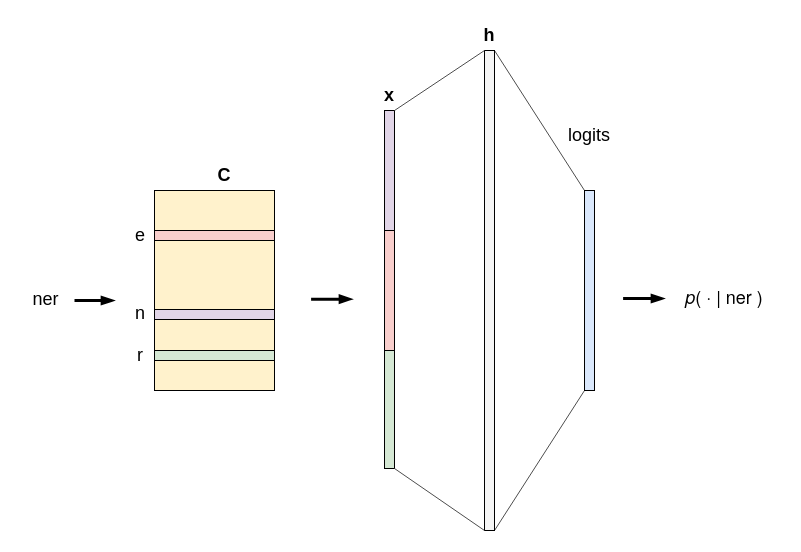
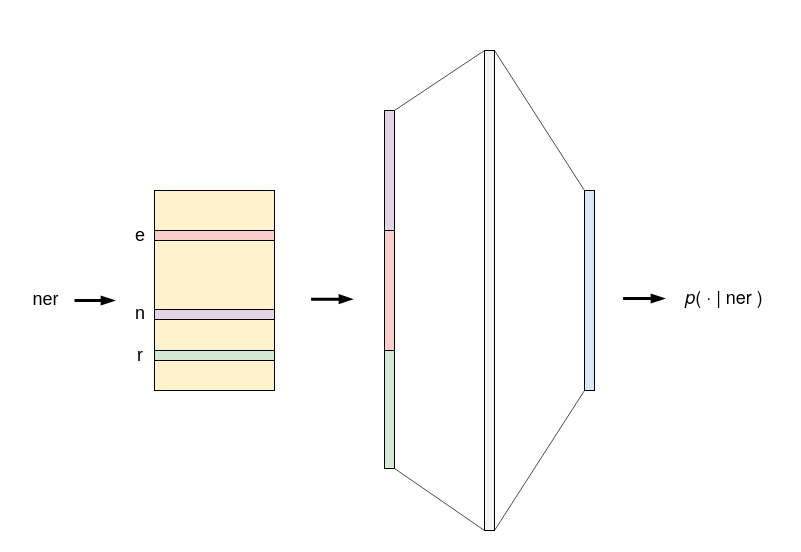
- <mxCell id="20" value="h" style="text;html=1;strokeColor=none;fillColor=none;align=center;verticalAlign=middle;whiteSpace=wrap;rounded=0;fontSize=18;fontStyle=1" parent="1" vertex="1"><mxGeometry x="459" y="20" width="60" height="30" as="geometry" /></mxCell>
- <mxCell id="15" value="x" style="text;html=1;strokeColor=none;fillColor=none;align=center;verticalAlign=middle;whiteSpace=wrap;rounded=0;fontSize=18;fontStyle=1" parent="1" vertex="1"><mxGeometry x="359" y="80" width="60" height="30" as="geometry" /></mxCell>
- <mxCell id="21" value="logits" style="text;html=1;strokeColor=none;fillColor=none;align=center;verticalAlign=middle;whiteSpace=wrap;rounded=0;fontSize=18;fontStyle=0" parent="1" vertex="1"><mxGeometry x="559" y="120" width="60" height="30" as="geometry" /></mxCell>
- <mxCell id="11" value="C" style="text;html=1;strokeColor=none;fillColor=none;align=center;verticalAlign=middle;whiteSpace=wrap;rounded=0;fontSize=18;fontStyle=1" parent="1" vertex="1"><mxGeometry x="194" y="160" width="60" height="30" as="geometry" /></mxCell>
